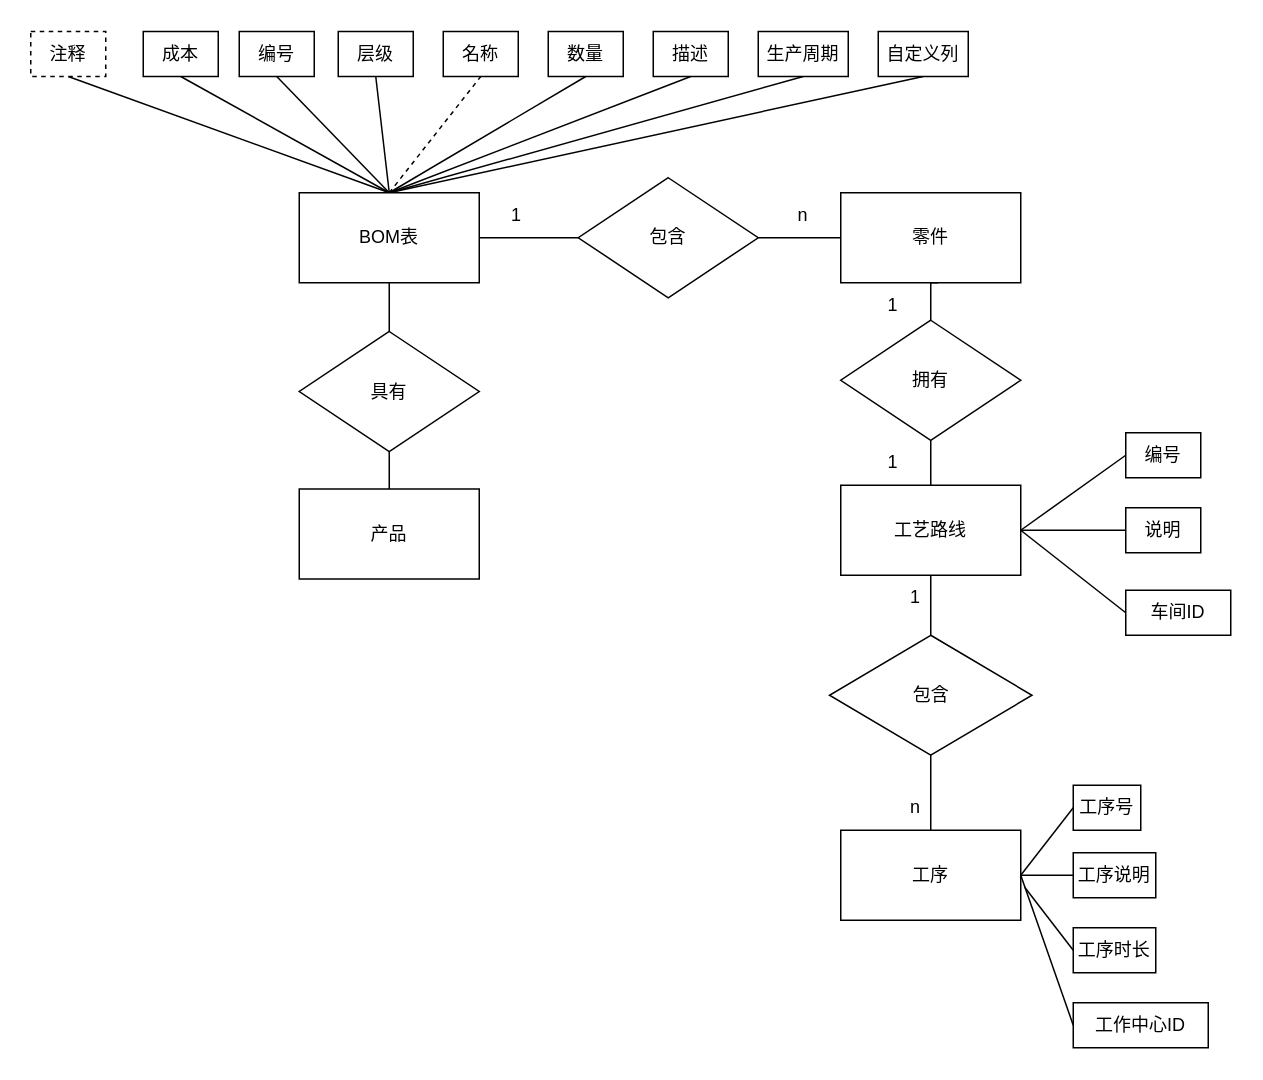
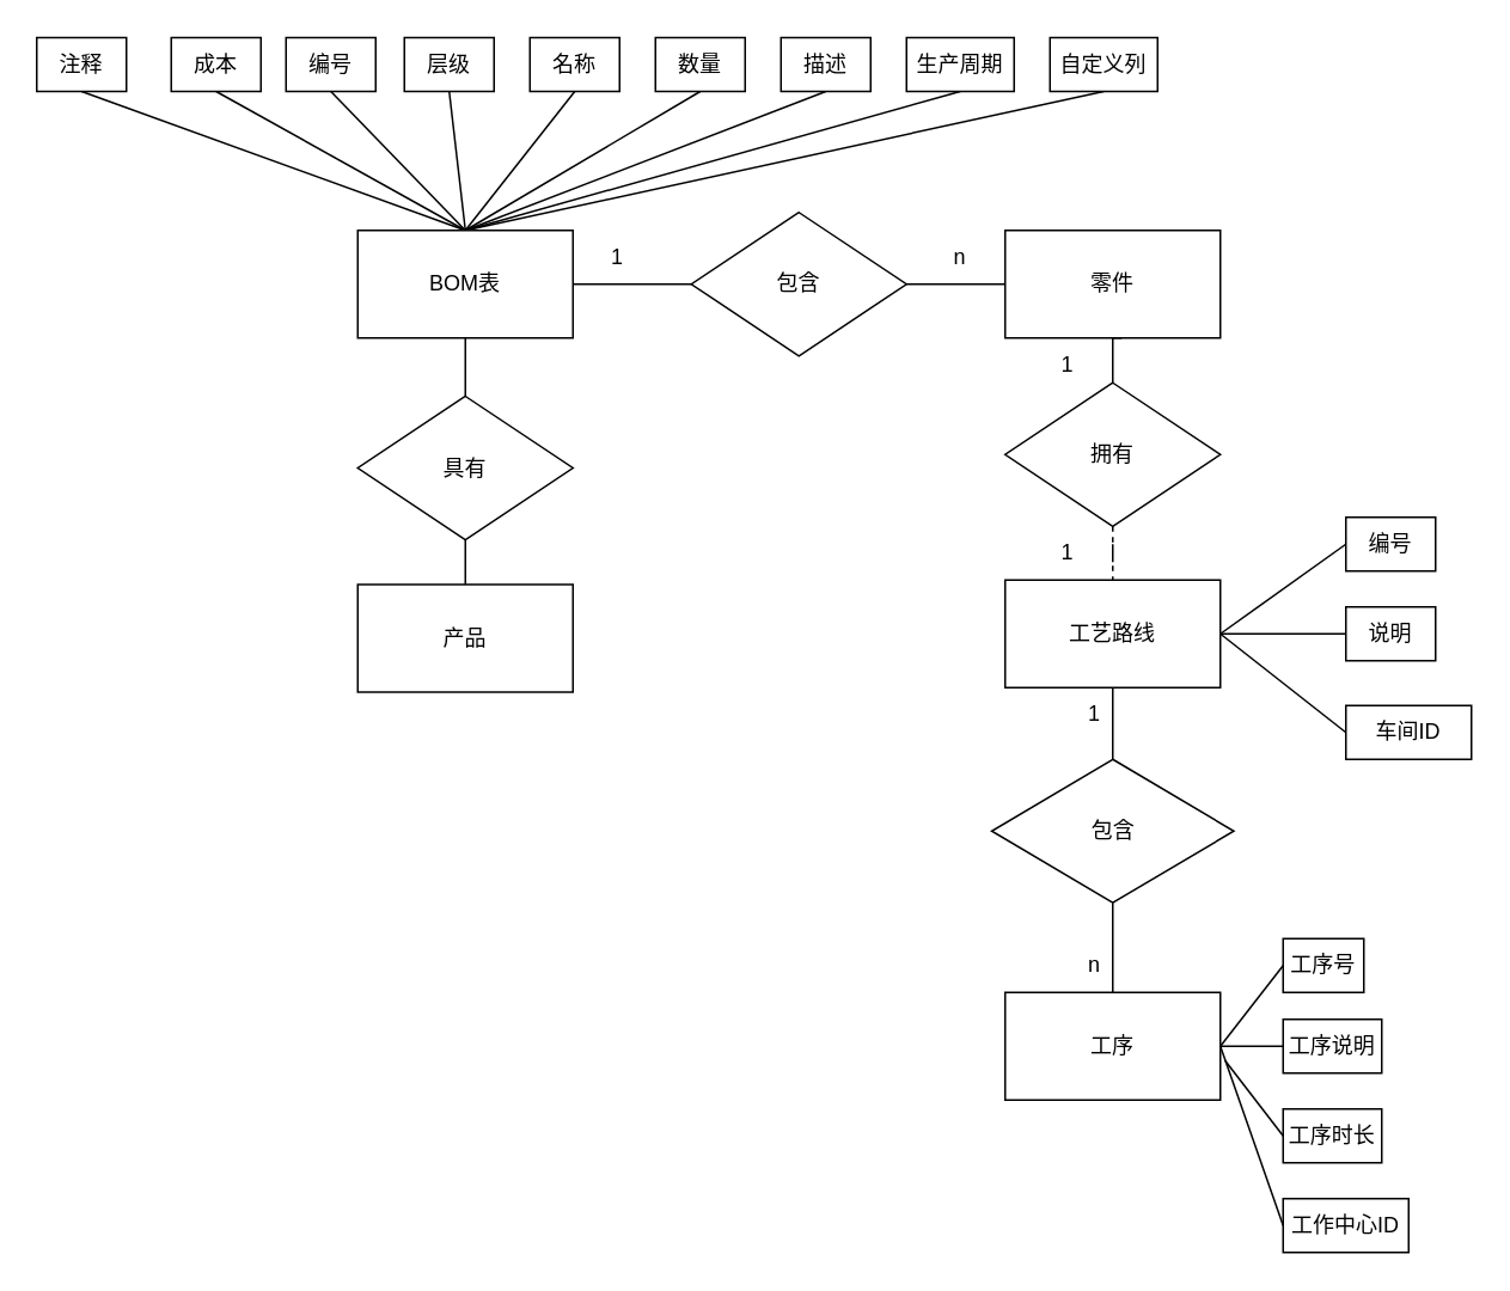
- <mxCell id="39" value="注释" style="rounded=0;whiteSpace=wrap;html=1;dashed=1;" parent="1" vertex="1"><mxGeometry x="20" y="20.5" width="50" height="30" as="geometry" /></mxCell>
+ <mxCell id="39" value="注释" style="rounded=0;whiteSpace=wrap;html=1;" parent="1" vertex="1"><mxGeometry x="20" y="20.5" width="50" height="30" as="geometry" /></mxCell>
- <mxCell id="7" style="edgeStyle=none;rounded=0;orthogonalLoop=1;jettySize=auto;html=1;exitX=0.5;exitY=0;exitDx=0;exitDy=0;entryX=0.5;entryY=1;entryDx=0;entryDy=0;endArrow=none;endFill=0;dashed=1;" parent="1" source="14" target="34" edge="1"><mxGeometry relative="1" as="geometry" /></mxCell>
+ <mxCell id="7" style="edgeStyle=none;rounded=0;orthogonalLoop=1;jettySize=auto;html=1;exitX=0.5;exitY=0;exitDx=0;exitDy=0;entryX=0.5;entryY=1;entryDx=0;entryDy=0;endArrow=none;endFill=0;" parent="1" source="14" target="34" edge="1"><mxGeometry relative="1" as="geometry" /></mxCell>
- <mxCell id="53" style="edgeStyle=orthogonalEdgeStyle;rounded=0;orthogonalLoop=1;jettySize=auto;html=1;exitX=0.5;exitY=1;exitDx=0;exitDy=0;endArrow=none;endFill=0;" edge="1" parent="1" source="54" target="22"><mxGeometry relative="1" as="geometry" /></mxCell>
+ <mxCell id="53" style="edgeStyle=orthogonalEdgeStyle;rounded=0;orthogonalLoop=1;jettySize=auto;html=1;exitX=0.5;exitY=1;exitDx=0;exitDy=0;endArrow=none;endFill=0;dashed=1;" edge="1" parent="1" source="54" target="22"><mxGeometry relative="1" as="geometry" /></mxCell>
- <mxCell id="48" value="工作中心ID" style="rounded=0;whiteSpace=wrap;html=1;" parent="1" vertex="1"><mxGeometry x="715" y="668" width="90" height="30" as="geometry" /></mxCell>
+ <mxCell id="48" value="工作中心ID" style="rounded=0;whiteSpace=wrap;html=1;" parent="1" vertex="1"><mxGeometry x="715" y="668" width="70" height="30" as="geometry" /></mxCell>
